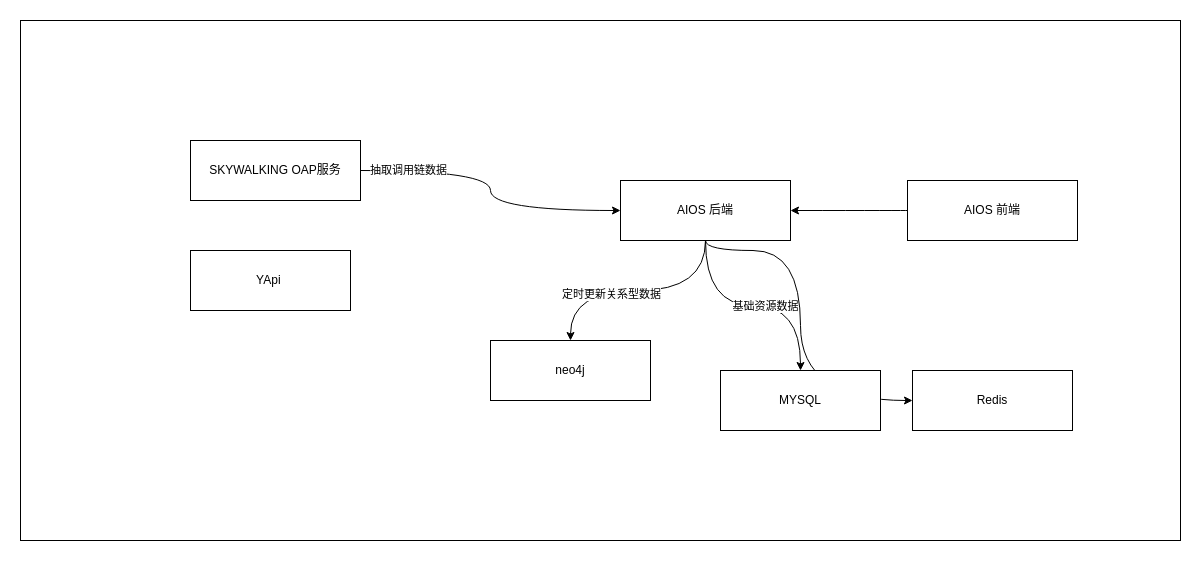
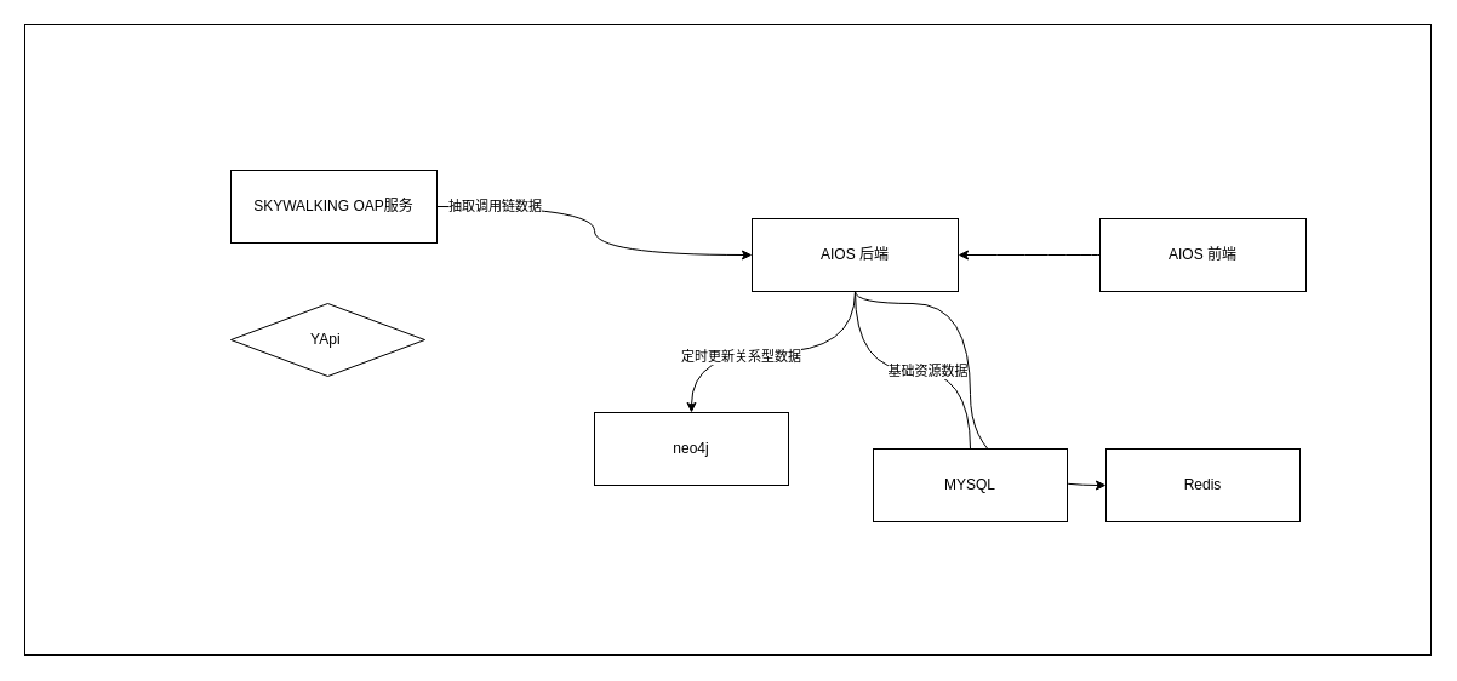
- <mxCell id="6" value="YApi&amp;nbsp;" style="rounded=0;whiteSpace=wrap;html=1;" vertex="1" parent="1"><mxGeometry x="190" y="250" width="160" height="60" as="geometry" /></mxCell>
+ <mxCell id="6" value="YApi&amp;nbsp;" style="rhombus;whiteSpace=wrap;html=1;" vertex="1" parent="1"><mxGeometry x="190" y="250" width="160" height="60" as="geometry" /></mxCell>
- <mxCell id="7" style="edgeStyle=orthogonalEdgeStyle;curved=1;rounded=0;orthogonalLoop=1;jettySize=auto;html=1;" edge="1" parent="1" source="12" target="14"><mxGeometry relative="1" as="geometry" /></mxCell>
+ <mxCell id="7" style="edgeStyle=orthogonalEdgeStyle;curved=1;rounded=0;orthogonalLoop=1;jettySize=auto;html=1;endArrow=none;" edge="1" parent="1" source="12" target="14"><mxGeometry relative="1" as="geometry" /></mxCell>
